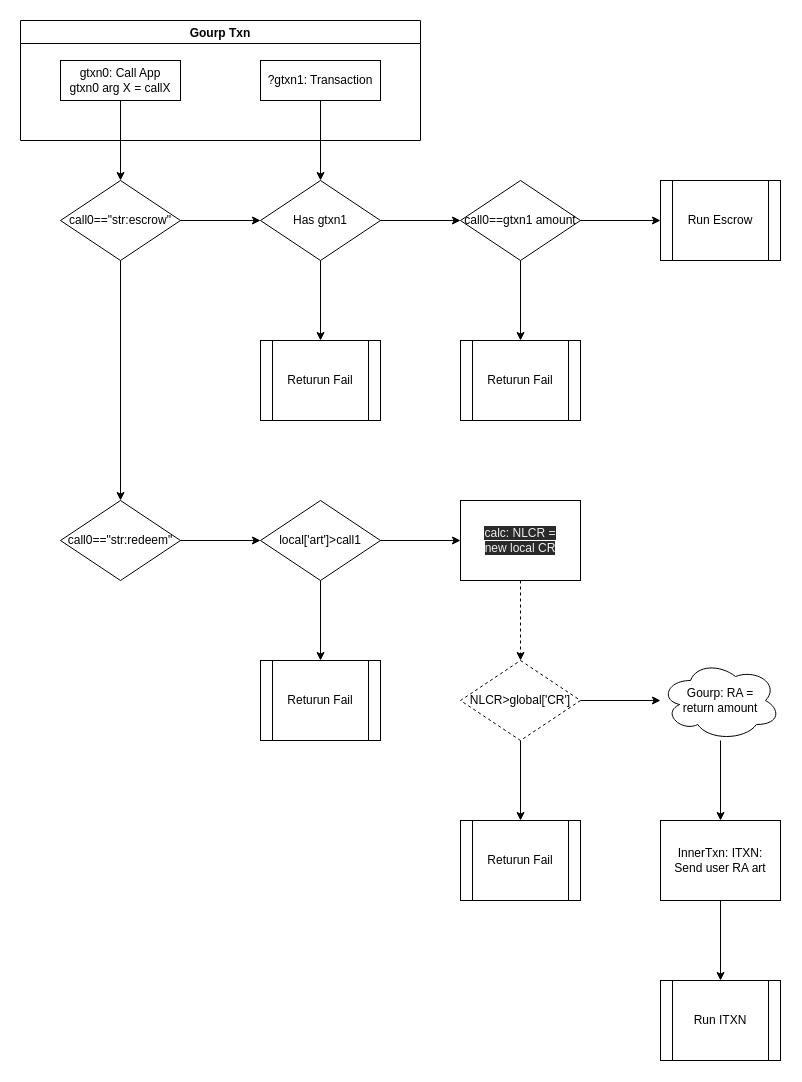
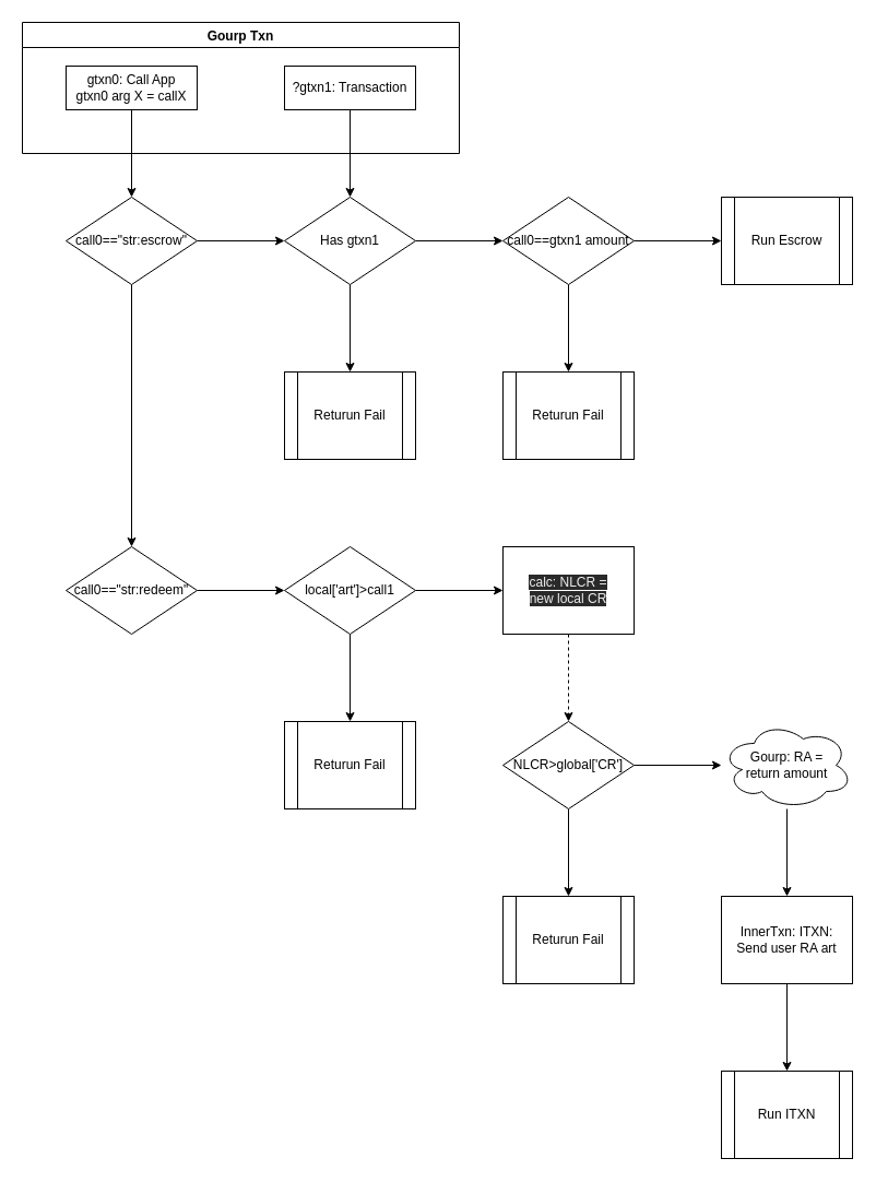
- <mxCell id="29" value="NLCR&amp;gt;global['CR']" style="rhombus;whiteSpace=wrap;html=1;dashed=1;" vertex="1" parent="1"><mxGeometry x="460" y="660" width="120" height="80" as="geometry" /></mxCell>
+ <mxCell id="29" value="NLCR&amp;gt;global['CR']" style="rhombus;whiteSpace=wrap;html=1;" vertex="1" parent="1"><mxGeometry x="460" y="660" width="120" height="80" as="geometry" /></mxCell>
